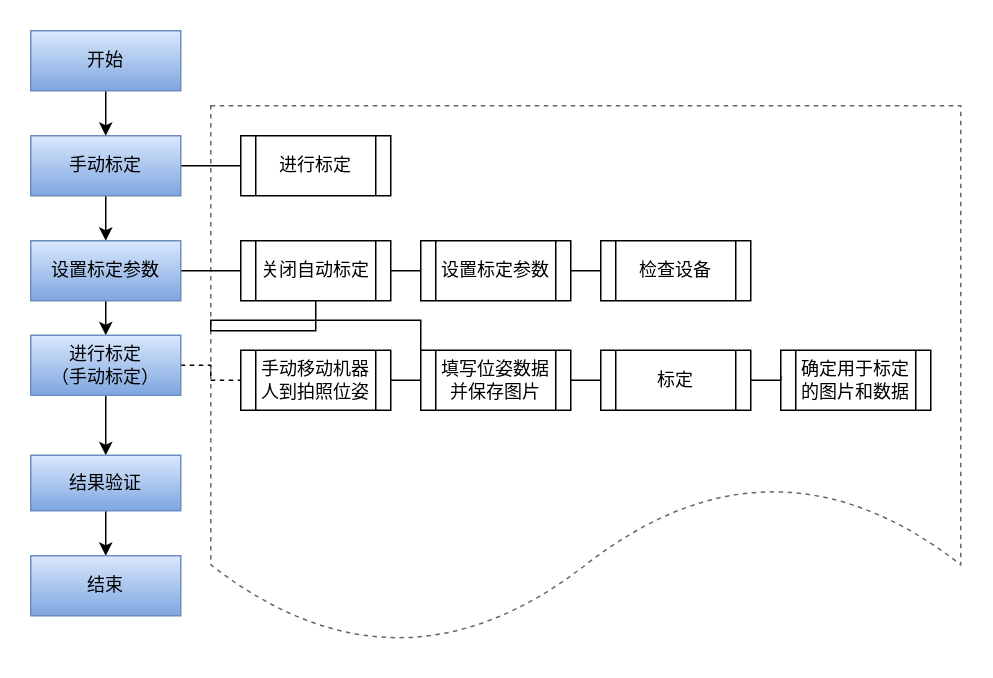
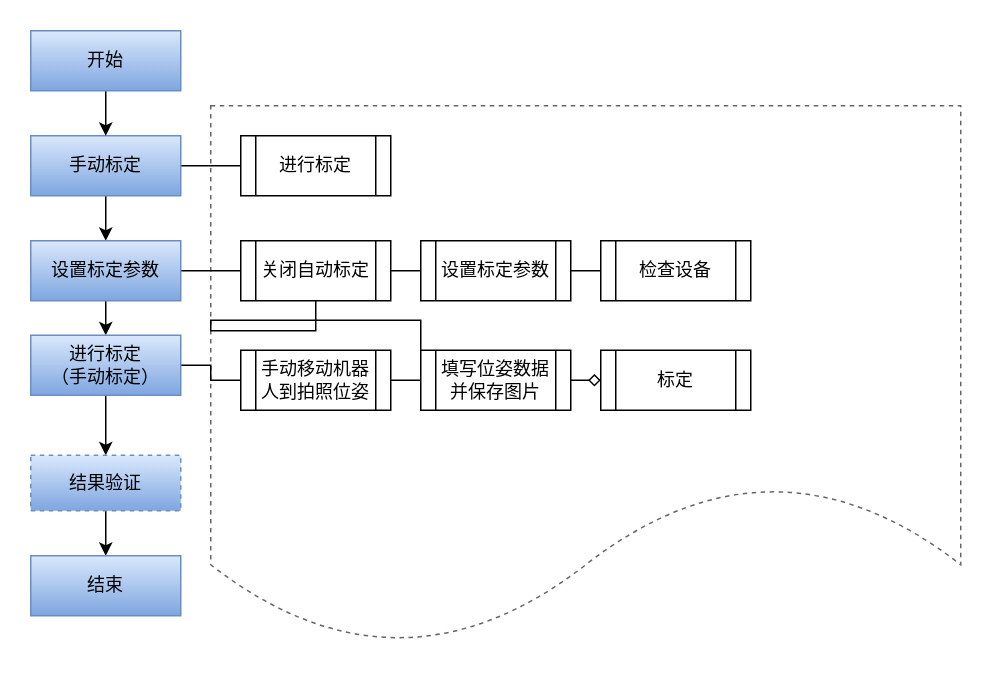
- <mxCell id="10" style="edgeStyle=orthogonalEdgeStyle;rounded=0;orthogonalLoop=1;jettySize=auto;html=1;exitX=1;exitY=0.5;exitDx=0;exitDy=0;entryX=0;entryY=0.5;entryDx=0;entryDy=0;endArrow=none;endFill=0;dashed=1;" parent="1" source="12" target="21" edge="1"><mxGeometry relative="1" as="geometry" /></mxCell>
+ <mxCell id="10" style="edgeStyle=orthogonalEdgeStyle;rounded=0;orthogonalLoop=1;jettySize=auto;html=1;exitX=1;exitY=0.5;exitDx=0;exitDy=0;entryX=0;entryY=0.5;entryDx=0;entryDy=0;endArrow=none;endFill=0;" parent="1" source="12" target="21" edge="1"><mxGeometry relative="1" as="geometry" /></mxCell>
- <mxCell id="22" style="edgeStyle=orthogonalEdgeStyle;rounded=0;orthogonalLoop=1;jettySize=auto;html=1;exitX=1;exitY=0.5;exitDx=0;exitDy=0;entryX=0;entryY=0.5;entryDx=0;entryDy=0;endArrow=none;endFill=0;" parent="1" source="23" target="24" edge="1"><mxGeometry relative="1" as="geometry" /></mxCell>
+ <mxCell id="22" style="edgeStyle=orthogonalEdgeStyle;rounded=0;orthogonalLoop=1;jettySize=auto;html=1;exitX=1;exitY=0.5;exitDx=0;exitDy=0;entryX=0;entryY=0.5;entryDx=0;entryDy=0;endArrow=diamond;endFill=0;" parent="1" source="23" target="24" edge="1"><mxGeometry relative="1" as="geometry" /></mxCell>
- <mxCell id="29" style="edgeStyle=orthogonalEdgeStyle;rounded=0;orthogonalLoop=1;jettySize=auto;html=1;exitX=1;exitY=0.5;exitDx=0;exitDy=0;entryX=0;entryY=0.425;entryDx=0;entryDy=0;endArrow=none;endFill=0;entryPerimeter=0;" edge="1" parent="1" source="24" target="28"><mxGeometry relative="1" as="geometry"><mxPoint x="501" y="254" as="sourcePoint" /><mxPoint x="521" y="254" as="targetPoint" /></mxGeometry></mxCell>
- <mxCell id="28" value="确定用于标定的图片和数据" style="shape=process;whiteSpace=wrap;html=1;backgroundOutline=1;" vertex="1" parent="1"><mxGeometry x="520" y="233" width="100" height="40" as="geometry" /></mxCell>
- <mxCell id="14" value="结果验证" style="rounded=0;whiteSpace=wrap;html=1;fillColor=#dae8fc;strokeColor=#6c8ebf;gradientColor=#7ea6e0;" parent="1" vertex="1"><mxGeometry x="20" y="303" width="100" height="37" as="geometry" /></mxCell>
+ <mxCell id="14" value="结果验证" style="rounded=0;whiteSpace=wrap;html=1;fillColor=#dae8fc;strokeColor=#6c8ebf;gradientColor=#7ea6e0;dashed=1;" parent="1" vertex="1"><mxGeometry x="20" y="303" width="100" height="37" as="geometry" /></mxCell>
